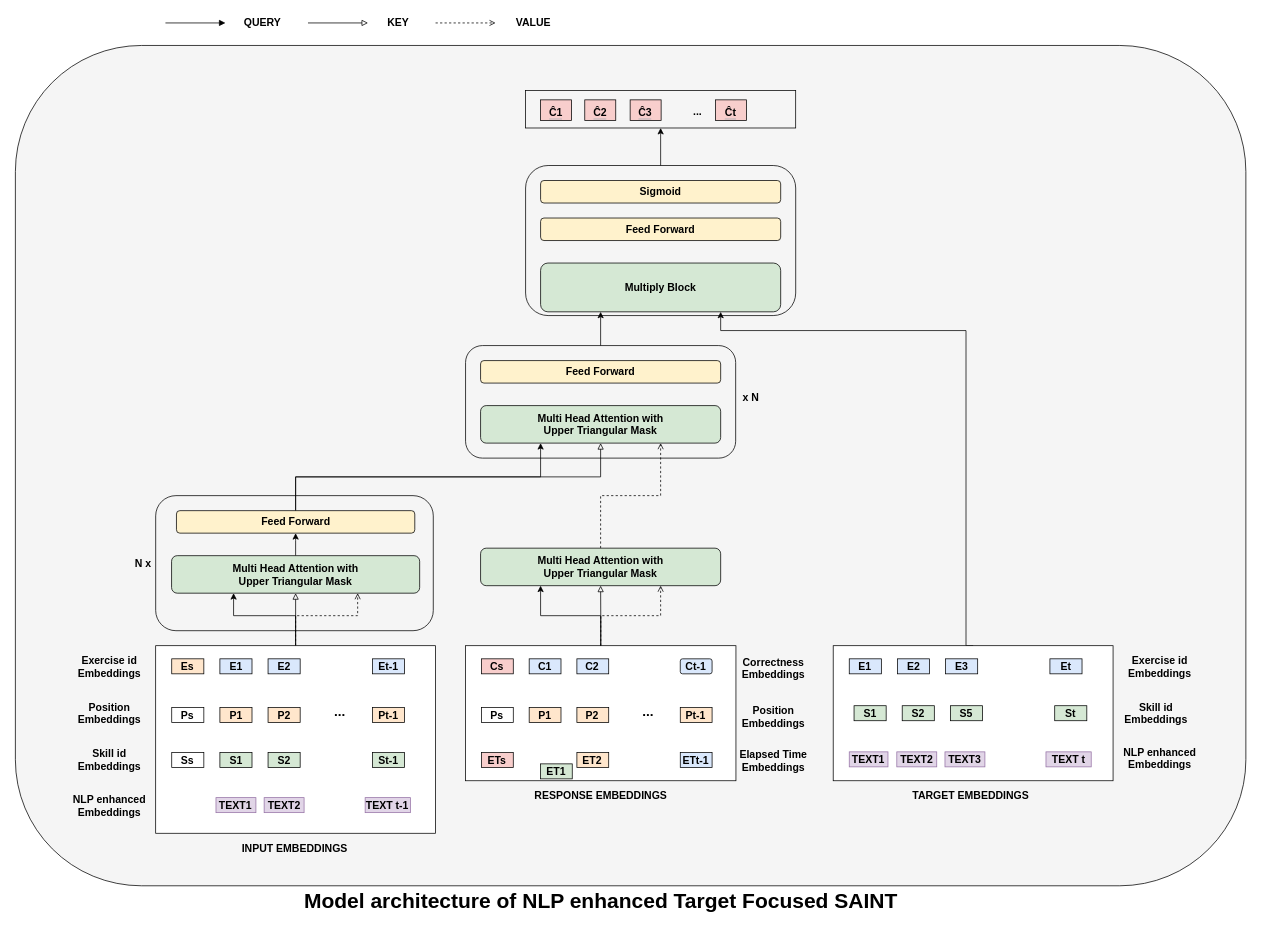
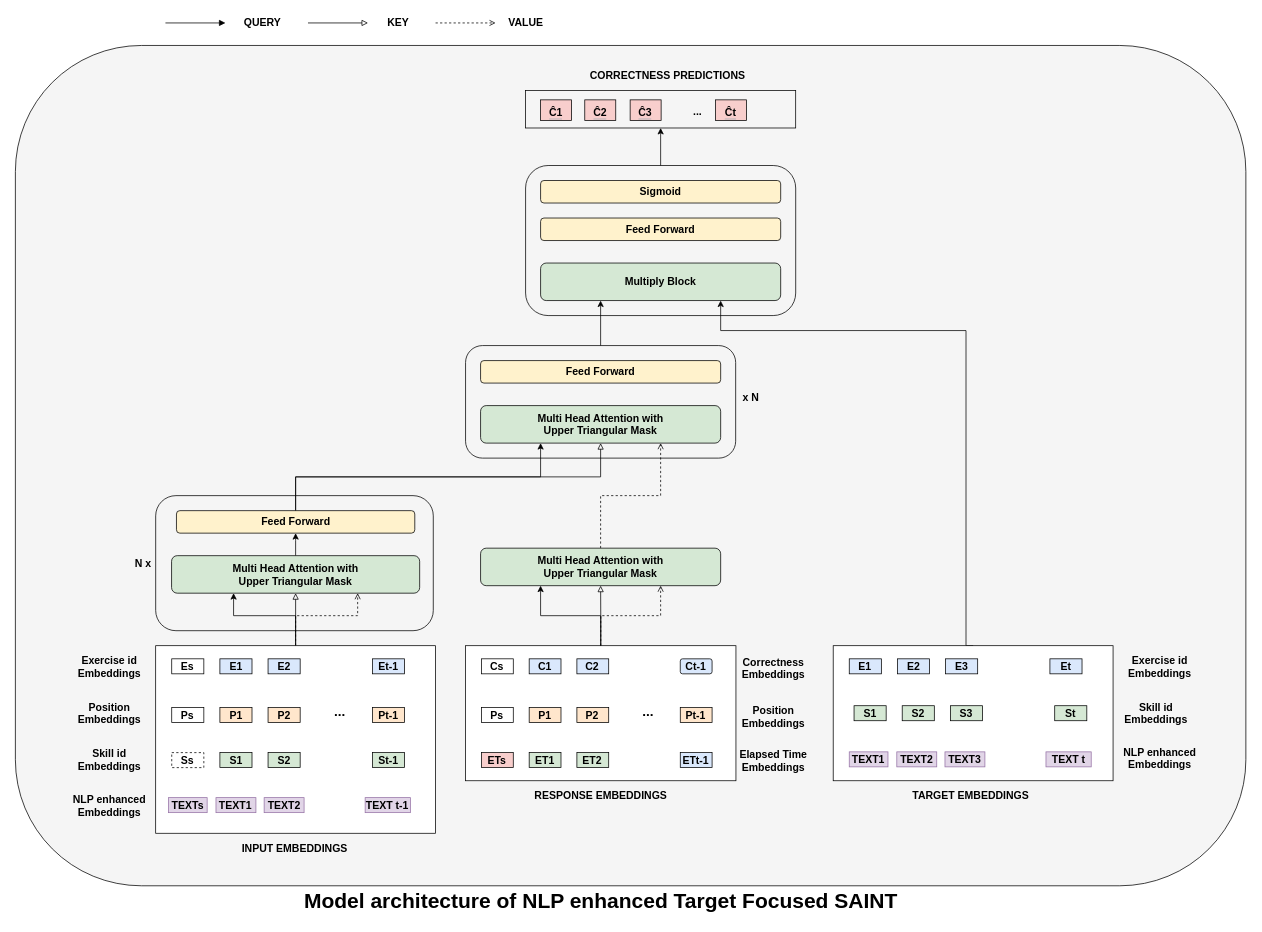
- <mxCell id="69" value="VALUE" style="text;html=1;align=center;verticalAlign=middle;resizable=0;points=[];autosize=1;strokeColor=none;fillColor=none;fontSize=14;fontStyle=1" vertex="1" parent="1"><mxGeometry x="680.46" y="20" width="60" height="20" as="geometry" /></mxCell>
+ <mxCell id="69" value="VALUE" style="text;html=1;align=center;verticalAlign=middle;resizable=0;points=[];autosize=1;strokeColor=none;fillColor=none;fontSize=14;fontStyle=1" vertex="1" parent="1"><mxGeometry x="670.46" y="20" width="60" height="20" as="geometry" /></mxCell>
+ <mxCell id="56" value="CORRECTNESS PREDICTIONS" style="text;html=1;align=center;verticalAlign=middle;resizable=0;points=[];autosize=1;strokeColor=none;fillColor=none;fontSize=14;fontStyle=1" vertex="1" parent="1"><mxGeometry x="778.89" y="90" width="220" height="20" as="geometry" /></mxCell>
- <mxCell id="53" value="Multiply Block" style="rounded=1;whiteSpace=wrap;html=1;fillColor=#d5e8d4;fontSize=14;strokeColor=#000000;fontStyle=1" vertex="1" parent="1"><mxGeometry x="720" y="350" width="320" height="65" as="geometry" /></mxCell>
+ <mxCell id="53" value="Multiply Block" style="rounded=1;whiteSpace=wrap;html=1;fillColor=#d5e8d4;fontSize=14;strokeColor=#000000;fontStyle=1" vertex="1" parent="1"><mxGeometry x="720" y="350" width="320" height="50" as="geometry" /></mxCell>
- <mxCell id="91" value="Es" style="rounded=0;whiteSpace=wrap;html=1;strokeColor=#000000;fontSize=14;fontStyle=1;fillColor=#ffe6cc;" vertex="1" parent="1"><mxGeometry x="228.394" y="877.5" width="42.791" height="20" as="geometry" /></mxCell>
+ <mxCell id="91" value="Es" style="rounded=0;whiteSpace=wrap;html=1;strokeColor=#000000;fontSize=14;fontStyle=1" vertex="1" parent="1"><mxGeometry x="228.394" y="877.5" width="42.791" height="20" as="geometry" /></mxCell>
- <mxCell id="37" value="Cs" style="rounded=0;whiteSpace=wrap;html=1;strokeColor=#000000;fontSize=14;fontStyle=1;fillColor=#f8cecc;" vertex="1" parent="19"><mxGeometry x="21.198" y="17.5" width="42.396" height="20" as="geometry" /></mxCell>
+ <mxCell id="37" value="Cs" style="rounded=0;whiteSpace=wrap;html=1;strokeColor=#000000;fontSize=14;fontStyle=1" vertex="1" parent="19"><mxGeometry x="21.198" y="17.5" width="42.396" height="20" as="geometry" /></mxCell>
- <mxCell id="114" value="S5" style="rounded=0;whiteSpace=wrap;html=1;fillColor=#d5e8d4;strokeColor=#000000;fontSize=14;fontStyle=1" vertex="1" parent="108"><mxGeometry x="134.767" y="62.5" width="42.791" height="20" as="geometry" /></mxCell>
+ <mxCell id="114" value="S3" style="rounded=0;whiteSpace=wrap;html=1;fillColor=#d5e8d4;strokeColor=#000000;fontSize=14;fontStyle=1" vertex="1" parent="108"><mxGeometry x="134.767" y="62.5" width="42.791" height="20" as="geometry" /></mxCell>
- <mxCell id="93" value="Ss" style="rounded=0;whiteSpace=wrap;html=1;strokeColor=#000000;fontSize=14;fontStyle=1" vertex="1" parent="1"><mxGeometry x="228.394" y="1002.5" width="42.791" height="20" as="geometry" /></mxCell>
+ <mxCell id="93" value="Ss" style="rounded=0;whiteSpace=wrap;html=1;strokeColor=#000000;fontSize=14;fontStyle=1;dashed=1;" vertex="1" parent="1"><mxGeometry x="228.394" y="1002.5" width="42.791" height="20" as="geometry" /></mxCell>
- <mxCell id="28" value="ET2" style="rounded=0;whiteSpace=wrap;html=1;fillColor=#ffe6cc;strokeColor=#000000;fontSize=14;fontStyle=1;" vertex="1" parent="19"><mxGeometry x="148.387" y="142.5" width="42.396" height="20" as="geometry" /></mxCell>
+ <mxCell id="28" value="ET2" style="rounded=0;whiteSpace=wrap;html=1;fillColor=#d5e8d4;strokeColor=#000000;fontSize=14;fontStyle=1" vertex="1" parent="19"><mxGeometry x="148.387" y="142.5" width="42.396" height="20" as="geometry" /></mxCell>
- <mxCell id="27" value="ET1" style="rounded=0;whiteSpace=wrap;html=1;fillColor=#d5e8d4;strokeColor=#000000;fontSize=14;fontStyle=1" vertex="1" parent="19"><mxGeometry x="99.793" y="157.5" width="42.396" height="20" as="geometry" /></mxCell>
+ <mxCell id="27" value="ET1" style="rounded=0;whiteSpace=wrap;html=1;fillColor=#d5e8d4;strokeColor=#000000;fontSize=14;fontStyle=1" vertex="1" parent="19"><mxGeometry x="84.793" y="142.5" width="42.396" height="20" as="geometry" /></mxCell>
+ <mxCell id="101" value="TEXTs" style="rounded=0;whiteSpace=wrap;html=1;strokeColor=#9673a6;fontSize=14;fontStyle=1;fillColor=#e1d5e7;" vertex="1" parent="1"><mxGeometry x="223.98" y="1062.5" width="51.61" height="20" as="geometry" /></mxCell>
